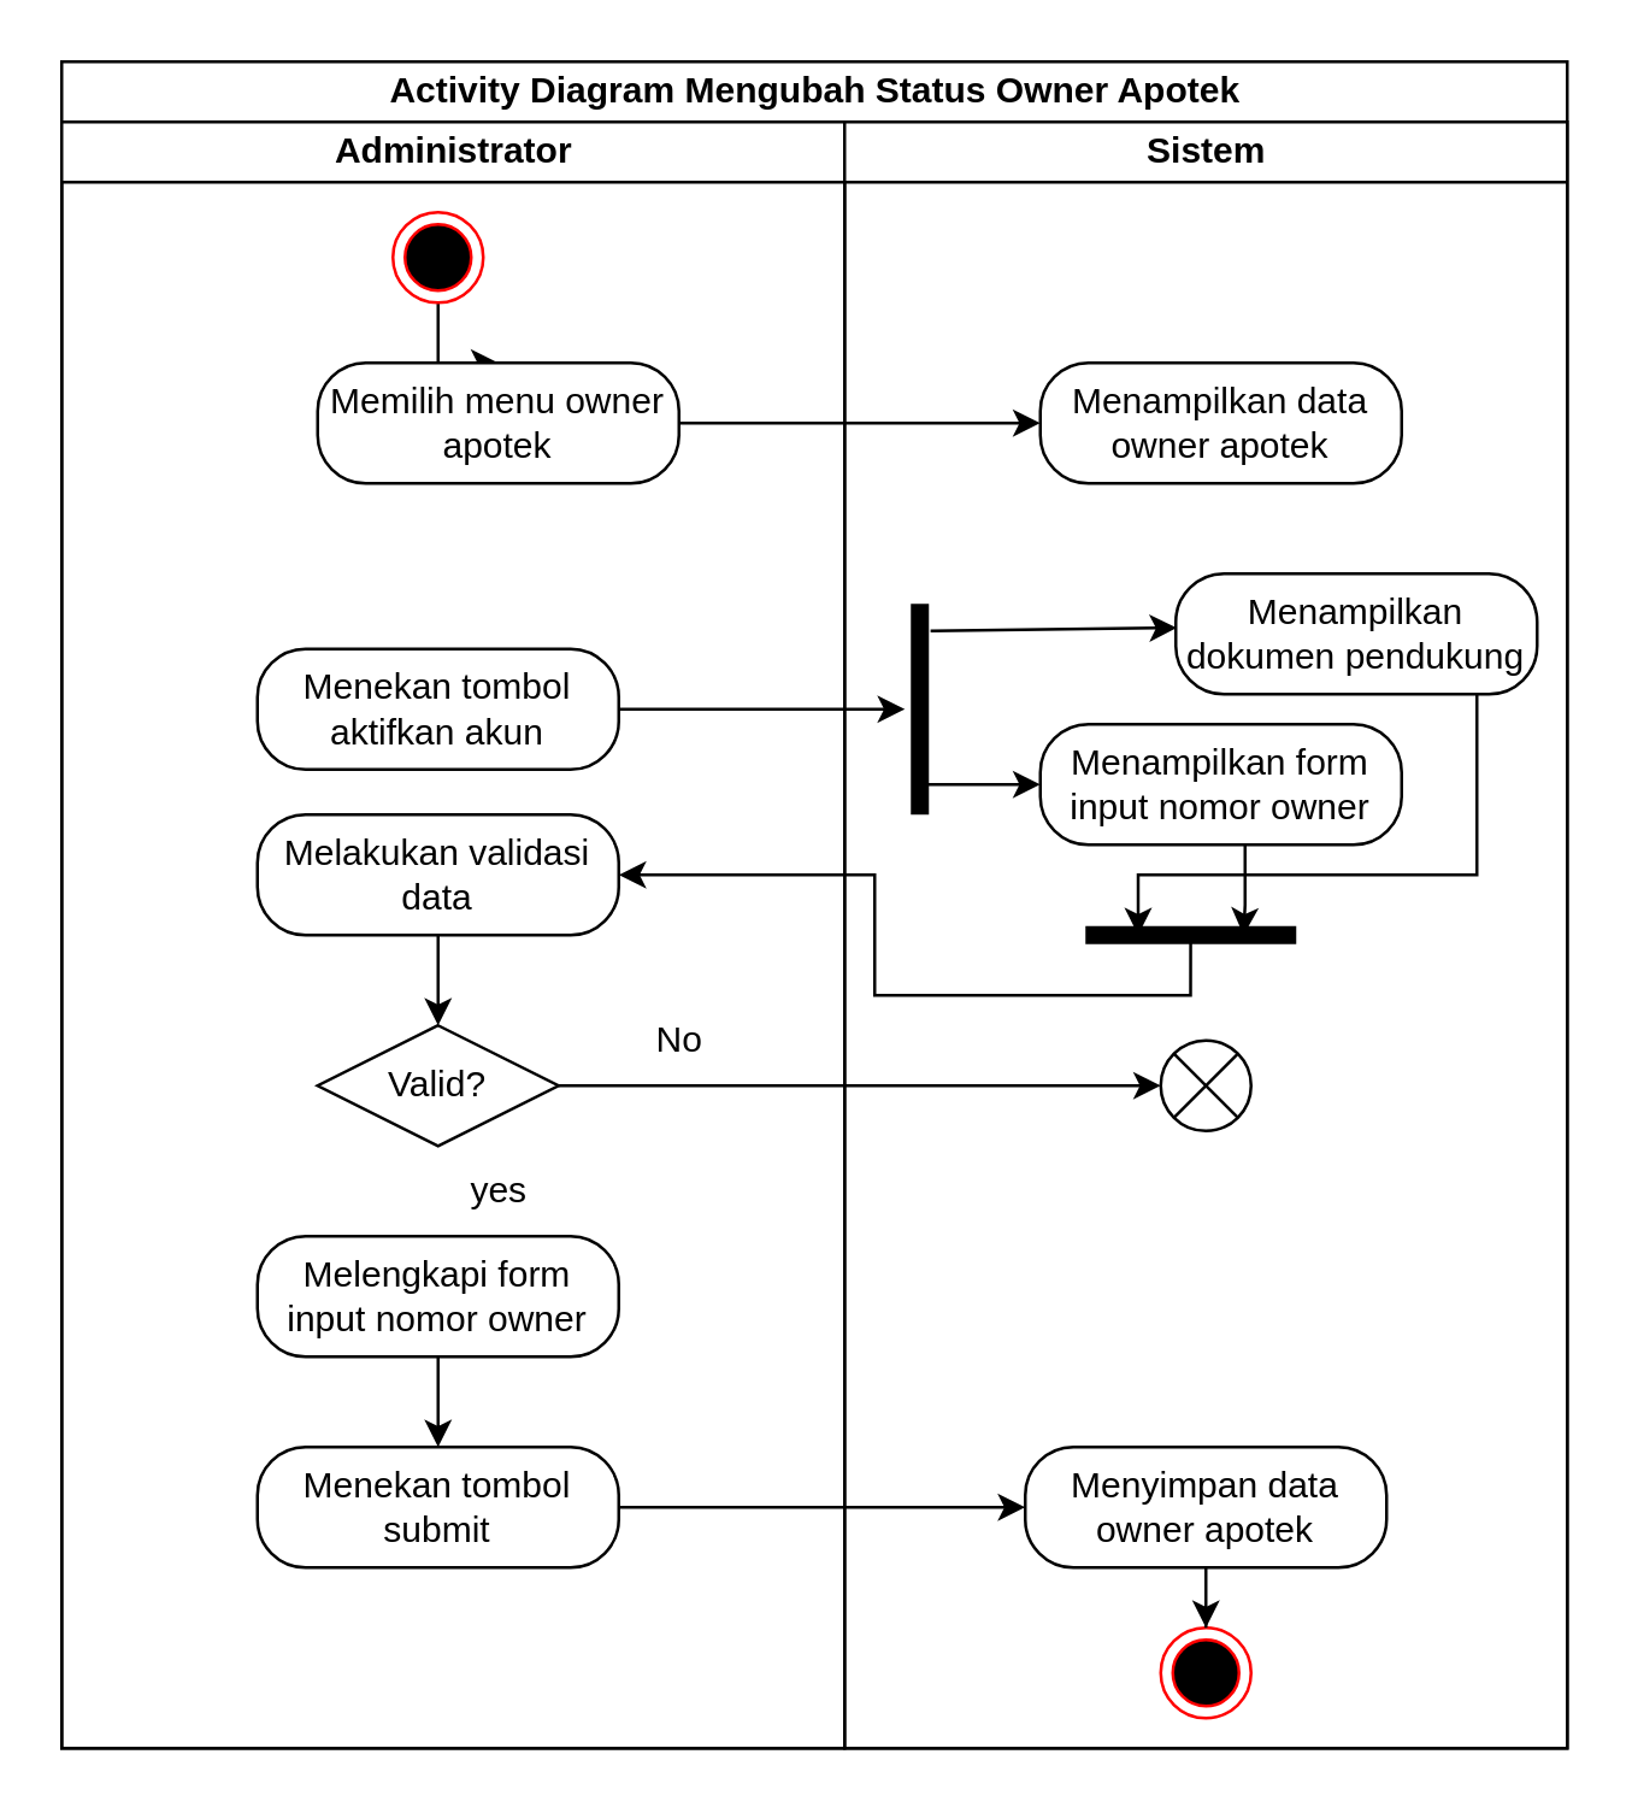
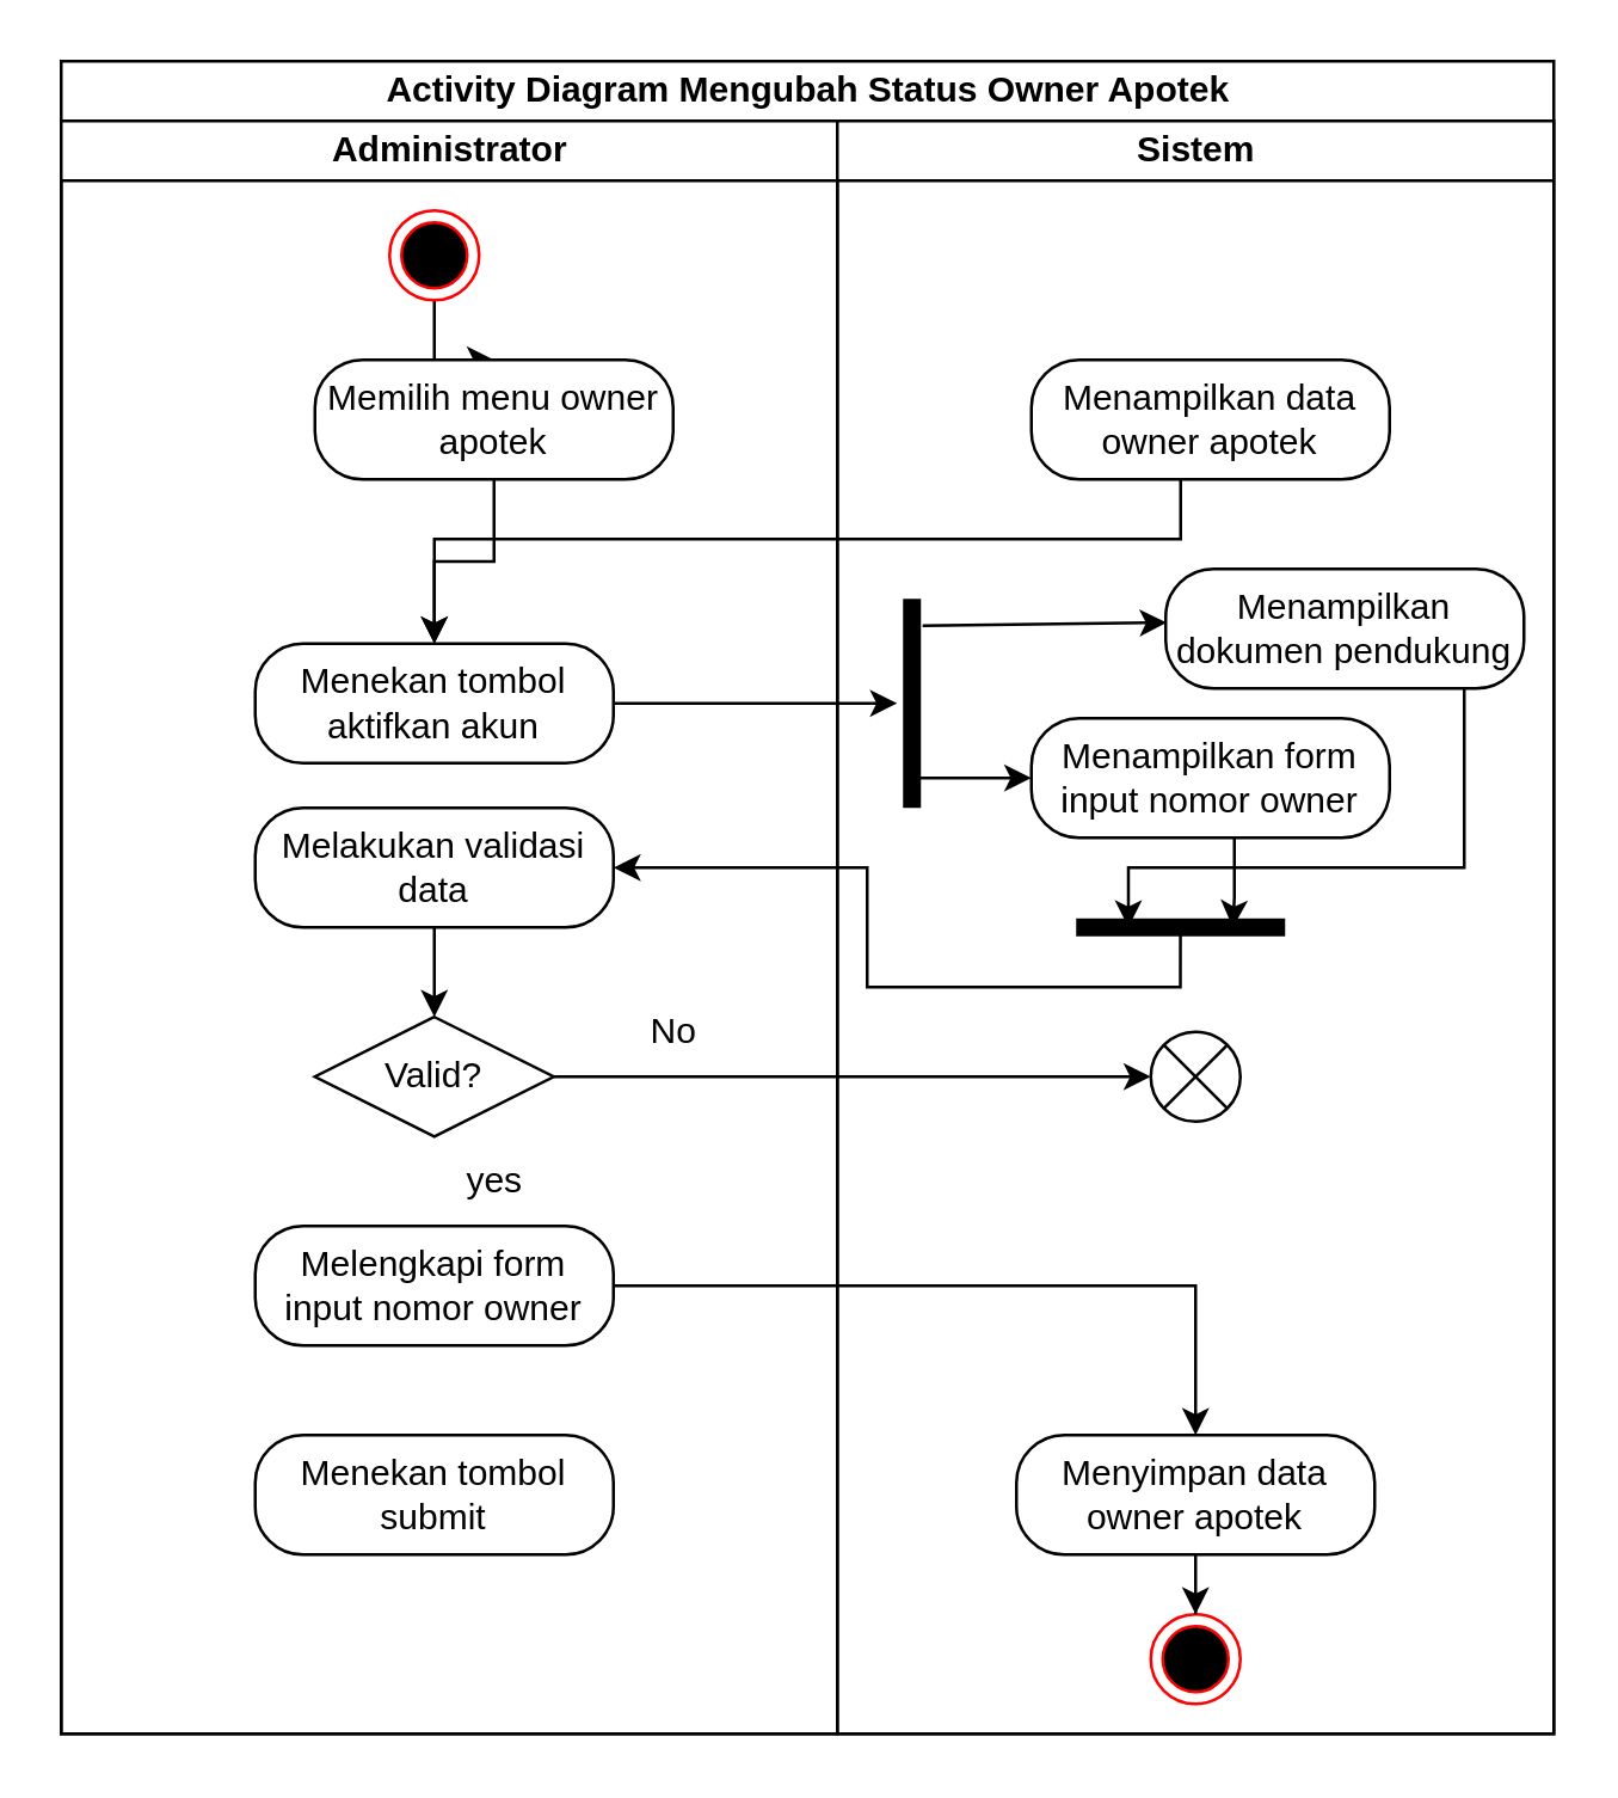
- <mxCell id="16" style="edgeStyle=orthogonalEdgeStyle;rounded=0;orthogonalLoop=1;jettySize=auto;html=1;strokeColor=default;entryX=0;entryY=0.5;entryDx=0;entryDy=0;" edge="1" parent="2" source="6" target="20"><mxGeometry relative="1" as="geometry"><mxPoint x="280.0" y="120.0" as="targetPoint" /></mxGeometry></mxCell>
+ <mxCell id="16" style="edgeStyle=orthogonalEdgeStyle;rounded=0;orthogonalLoop=1;jettySize=auto;html=1;strokeColor=default;" edge="1" parent="2" source="6" target="7"><mxGeometry relative="1" as="geometry"><mxPoint x="280.0" y="120.0" as="targetPoint" /></mxGeometry></mxCell>
+ <mxCell id="17" style="edgeStyle=orthogonalEdgeStyle;rounded=0;orthogonalLoop=1;jettySize=auto;html=1;entryX=0.5;entryY=0;entryDx=0;entryDy=0;strokeColor=default;" edge="1" parent="2" source="20" target="7"><mxGeometry relative="1" as="geometry"><Array as="points"><mxPoint x="375" y="160" /><mxPoint x="125" y="160" /></Array></mxGeometry></mxCell>
- <mxCell id="11" style="edgeStyle=orthogonalEdgeStyle;rounded=0;orthogonalLoop=1;jettySize=auto;html=1;entryX=0.5;entryY=0;entryDx=0;entryDy=0;strokeColor=default;" edge="1" parent="3" source="12" target="13"><mxGeometry relative="1" as="geometry" /></mxCell>
+ <mxCell id="11" style="edgeStyle=orthogonalEdgeStyle;rounded=0;orthogonalLoop=1;jettySize=auto;html=1;strokeColor=default;" edge="1" parent="3" source="12" target="30"><mxGeometry relative="1" as="geometry" /></mxCell>
- <mxCell id="33" style="edgeStyle=orthogonalEdgeStyle;rounded=0;orthogonalLoop=1;jettySize=auto;html=1;entryX=0;entryY=0.5;entryDx=0;entryDy=0;strokeColor=default;" edge="1" parent="2" source="13" target="30"><mxGeometry relative="1" as="geometry" /></mxCell>
